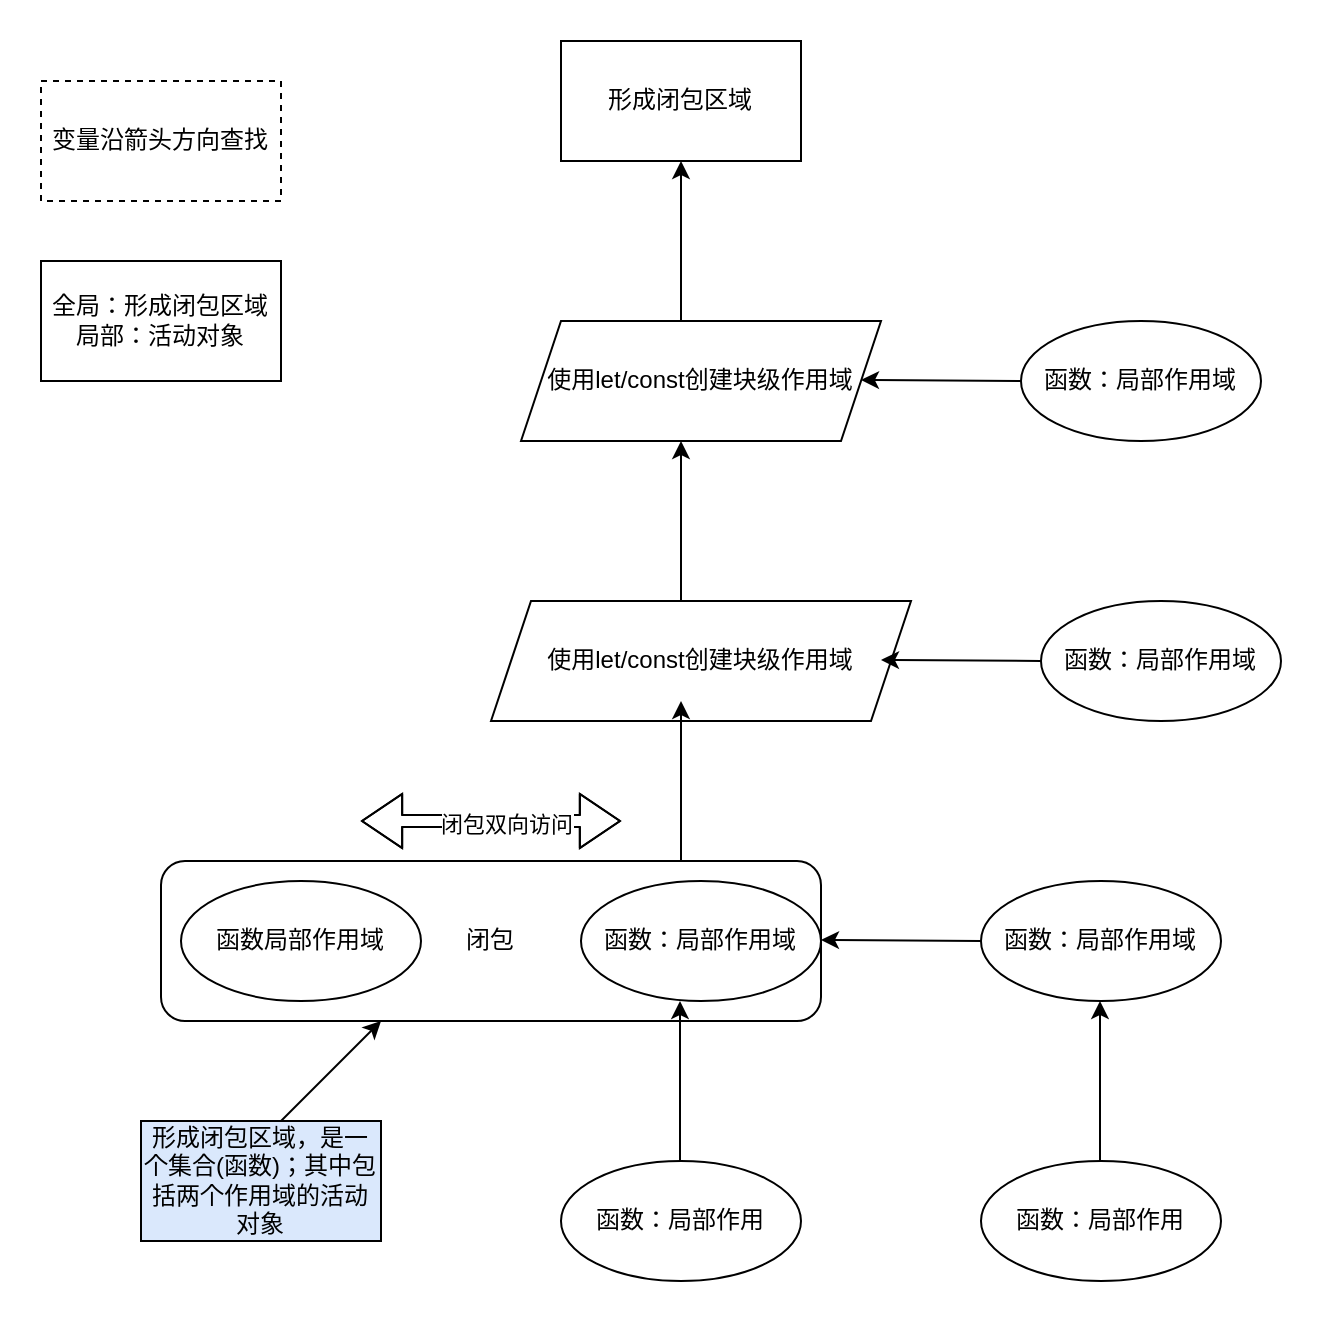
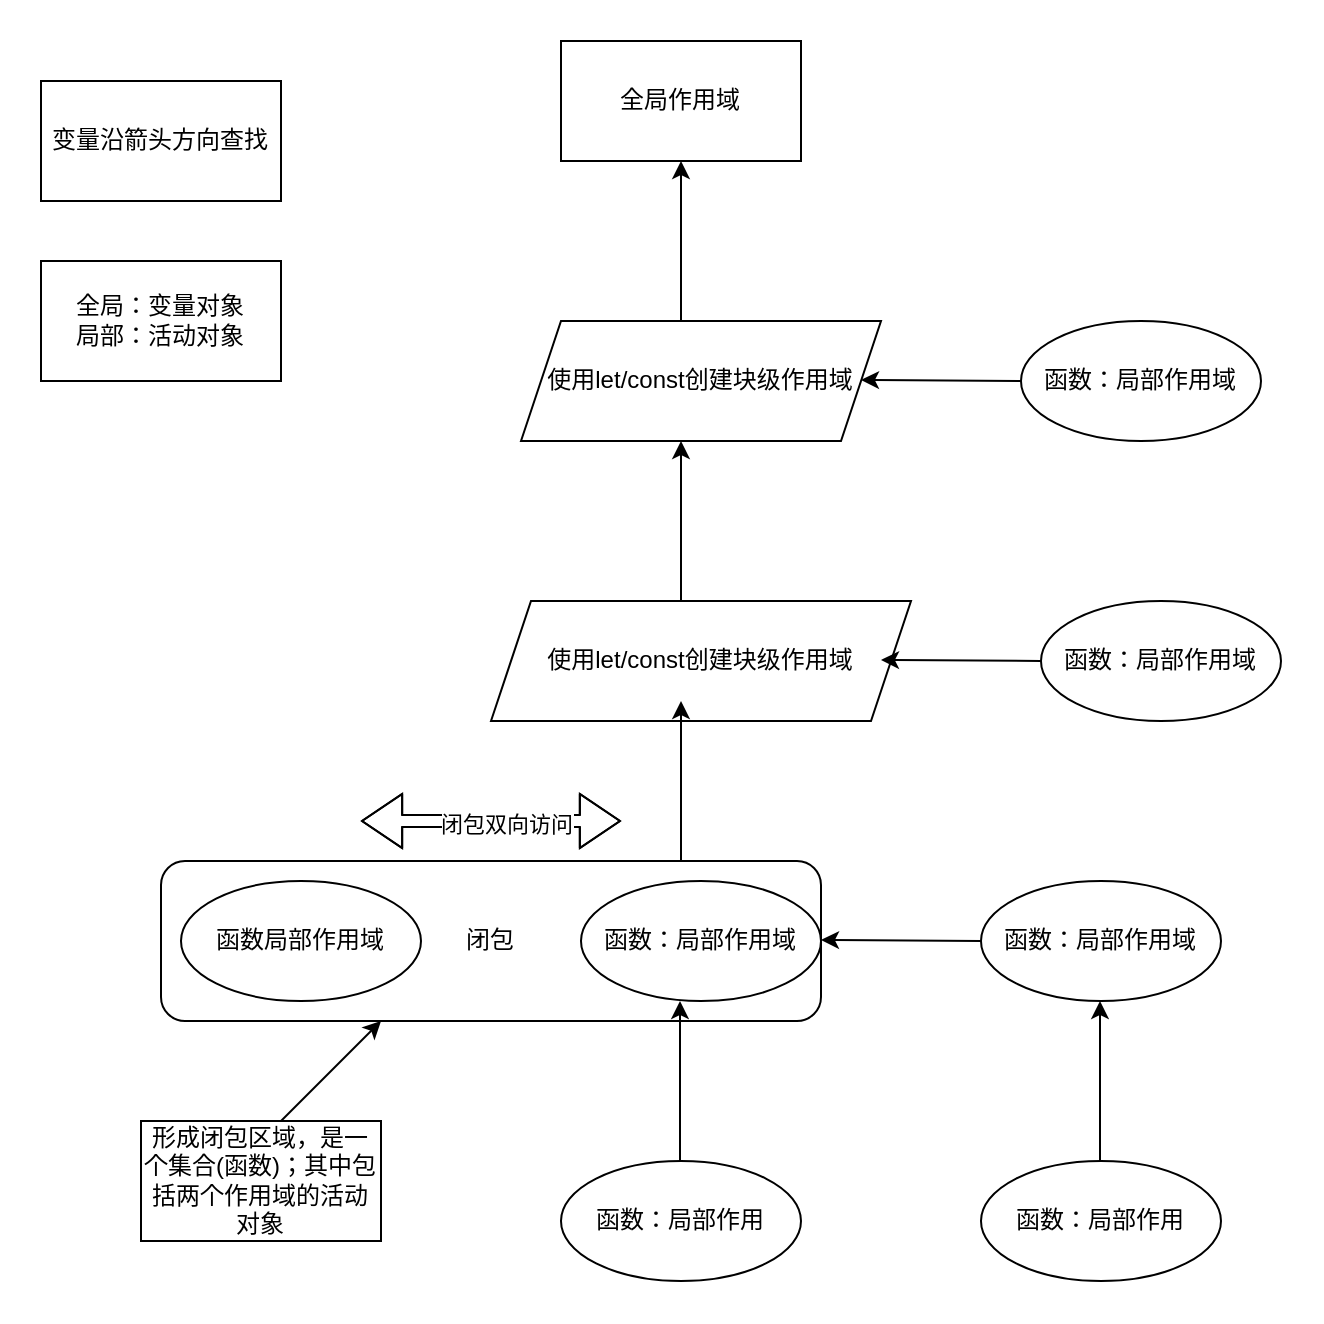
- <mxCell id="2" value="形成闭包区域" style="rounded=0;whiteSpace=wrap;html=1;" parent="1" vertex="1"><mxGeometry x="280" y="20" width="120" height="60" as="geometry" /></mxCell>
+ <mxCell id="2" value="全局作用域" style="rounded=0;whiteSpace=wrap;html=1;" parent="1" vertex="1"><mxGeometry x="280" y="20" width="120" height="60" as="geometry" /></mxCell>
- <mxCell id="26" value="变量沿箭头方向查找" style="rounded=0;whiteSpace=wrap;html=1;dashed=1;" parent="1" vertex="1"><mxGeometry x="20" y="40" width="120" height="60" as="geometry" /></mxCell>
+ <mxCell id="26" value="变量沿箭头方向查找" style="rounded=0;whiteSpace=wrap;html=1;" parent="1" vertex="1"><mxGeometry x="20" y="40" width="120" height="60" as="geometry" /></mxCell>
- <mxCell id="27" value="全局：形成闭包区域&lt;br&gt;局部：活动对象" style="rounded=0;whiteSpace=wrap;html=1;" vertex="1" parent="1"><mxGeometry x="20" y="130" width="120" height="60" as="geometry" /></mxCell>
+ <mxCell id="27" value="全局：变量对象&lt;br&gt;局部：活动对象" style="rounded=0;whiteSpace=wrap;html=1;" vertex="1" parent="1"><mxGeometry x="20" y="130" width="120" height="60" as="geometry" /></mxCell>
- <mxCell id="21" value="形成闭包区域，是一个集合(函数)；其中包括两个作用域的活动对象" style="rounded=0;whiteSpace=wrap;html=1;fillColor=#dae8fc;" parent="1" vertex="1"><mxGeometry x="70" y="560" width="120" height="60" as="geometry" /></mxCell>
+ <mxCell id="21" value="形成闭包区域，是一个集合(函数)；其中包括两个作用域的活动对象" style="rounded=0;whiteSpace=wrap;html=1;" parent="1" vertex="1"><mxGeometry x="70" y="560" width="120" height="60" as="geometry" /></mxCell>
